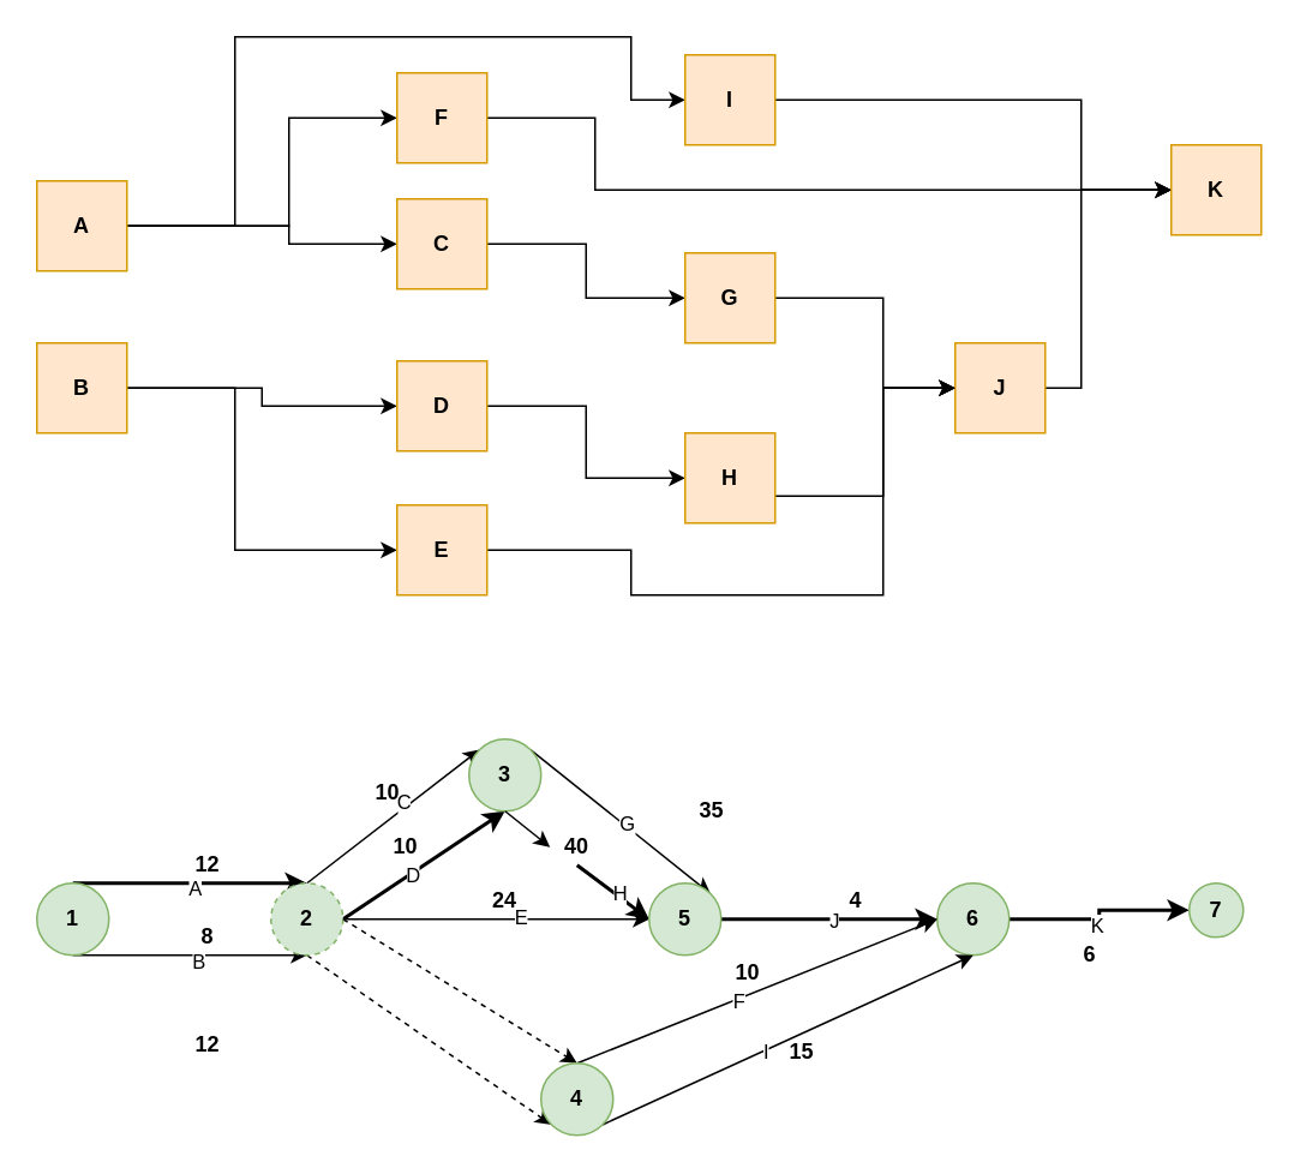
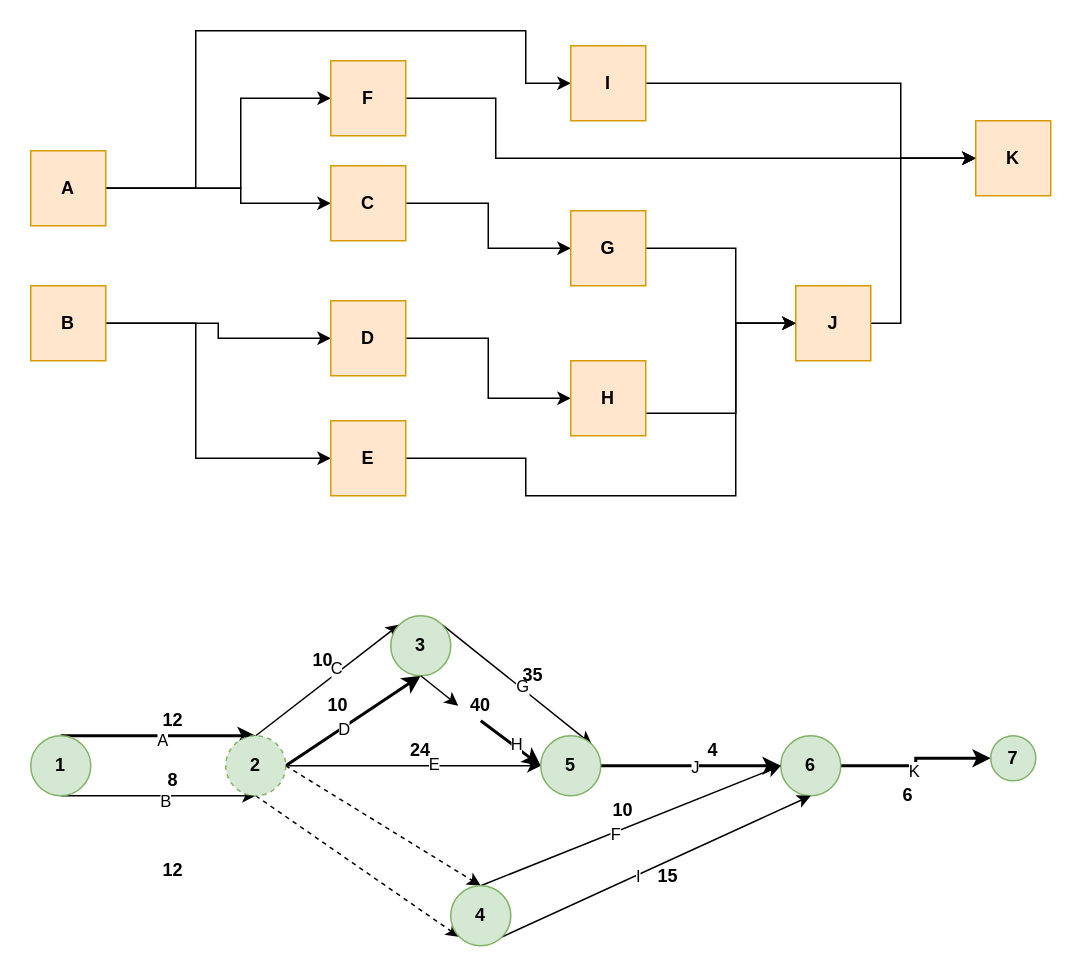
- <mxCell id="67" value="35" style="text;html=1;strokeColor=none;fillColor=none;align=center;verticalAlign=middle;whiteSpace=wrap;rounded=0;fontStyle=1" vertex="1" parent="1"><mxGeometry x="380" y="440" width="30" height="20" as="geometry" /></mxCell>
+ <mxCell id="67" value="35" style="text;html=1;strokeColor=none;fillColor=none;align=center;verticalAlign=middle;whiteSpace=wrap;rounded=0;fontStyle=1" vertex="1" parent="1"><mxGeometry x="340" y="440" width="30" height="20" as="geometry" /></mxCell>
